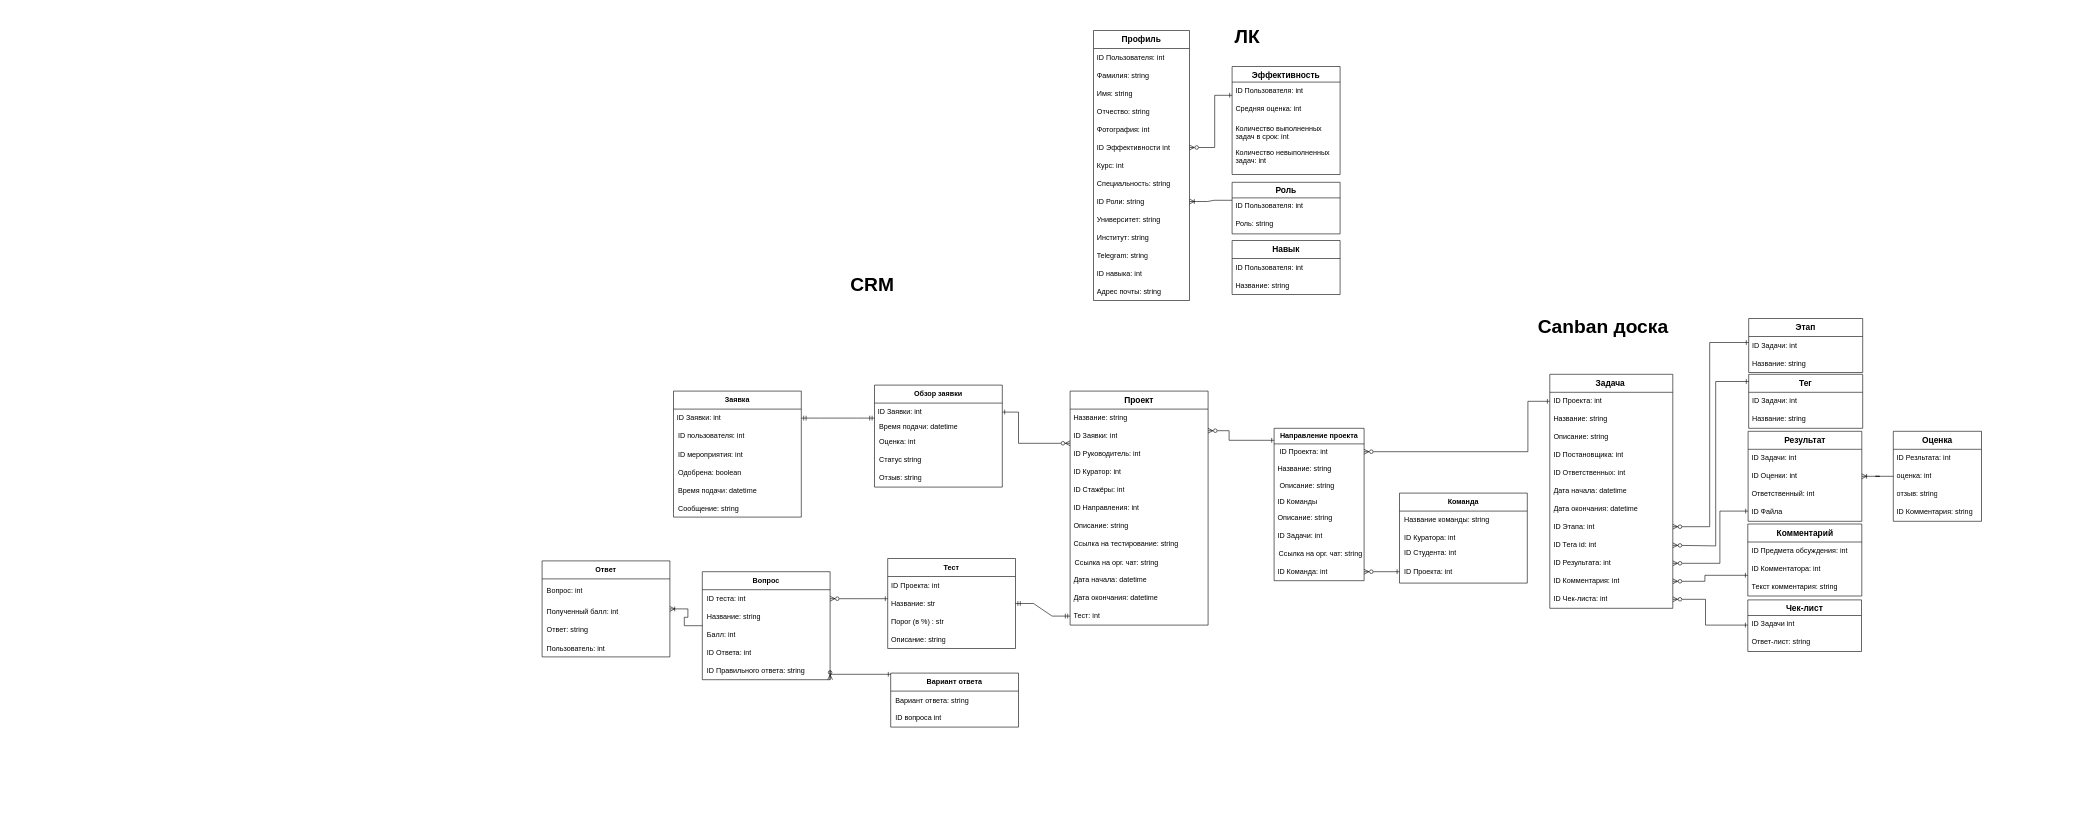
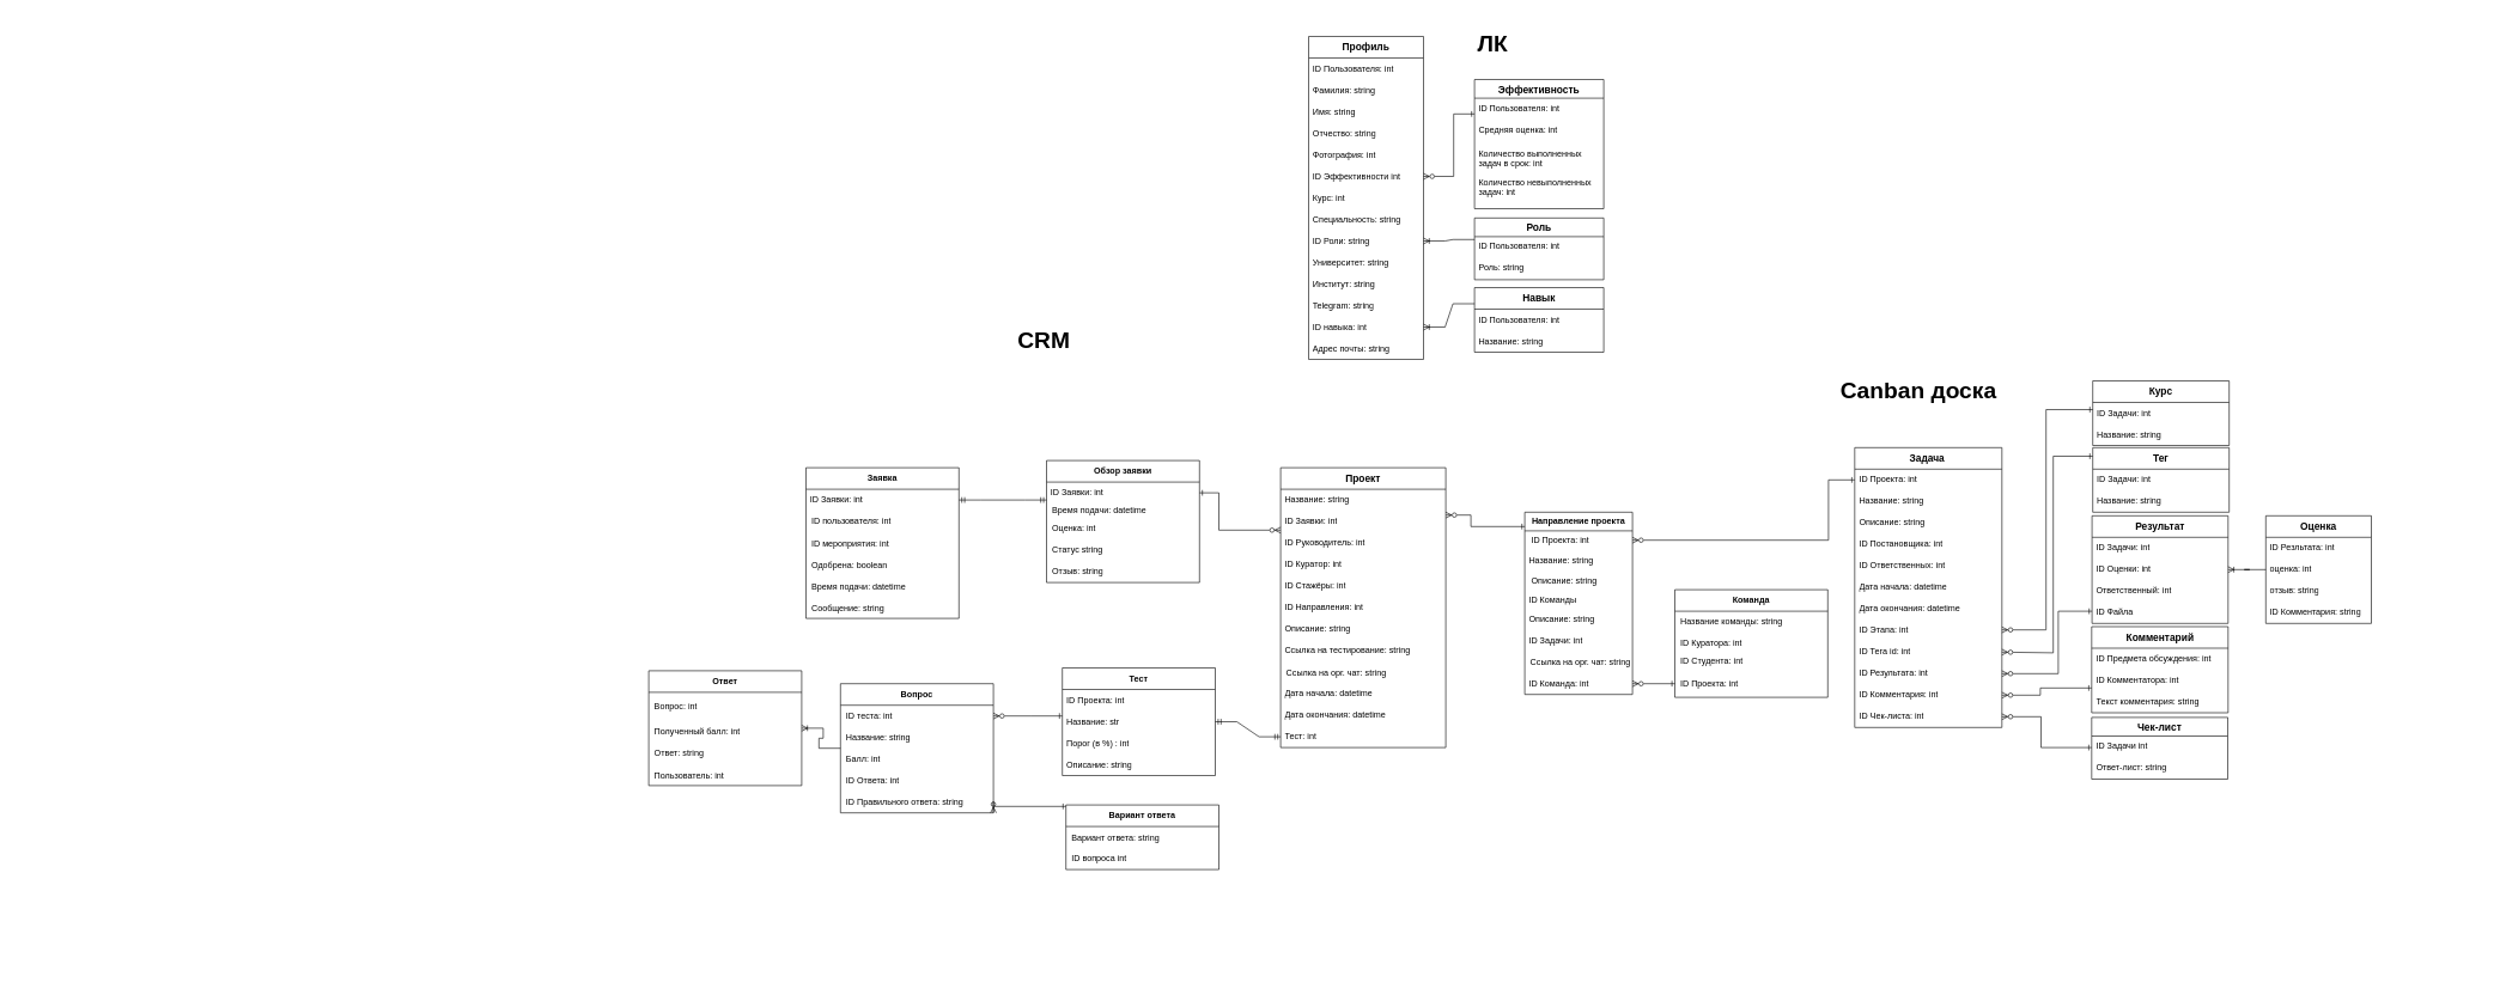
+ <mxCell id="85" value="" style="edgeStyle=entityRelationEdgeStyle;fontSize=12;html=1;endArrow=ERoneToMany;rounded=0;exitX=0;exitY=0.25;exitDx=0;exitDy=0;entryX=1;entryY=0.5;entryDx=0;entryDy=0;" edge="1" parent="1" source="81" target="53"><mxGeometry width="100" height="100" relative="1" as="geometry"><mxPoint x="1822" y="510" as="sourcePoint" /><mxPoint x="1983" y="475" as="targetPoint" /><Array as="points"><mxPoint x="1678.23" y="247" /><mxPoint x="1859" y="460" /><mxPoint x="1850.23" y="490" /><mxPoint x="1308.23" y="287" /><mxPoint x="878.23" y="447" /><mxPoint x="1218.23" y="387" /><mxPoint x="1358.23" y="287" /></Array></mxGeometry></mxCell>
- <mxCell id="55" value="&lt;b&gt;&lt;font style=&quot;font-size: 14px;&quot;&gt;Этап&lt;/font&gt;&lt;/b&gt;" style="swimlane;fontStyle=0;childLayout=stackLayout;horizontal=1;startSize=30;horizontalStack=0;resizeParent=1;resizeParentMax=0;resizeLast=0;collapsible=1;marginBottom=0;whiteSpace=wrap;html=1;" vertex="1" parent="1"><mxGeometry x="2914" y="530" width="190" height="90" as="geometry" /></mxCell>
+ <mxCell id="55" value="&lt;b&gt;&lt;font style=&quot;font-size: 14px;&quot;&gt;Курс&lt;/font&gt;&lt;/b&gt;" style="swimlane;fontStyle=0;childLayout=stackLayout;horizontal=1;startSize=30;horizontalStack=0;resizeParent=1;resizeParentMax=0;resizeLast=0;collapsible=1;marginBottom=0;whiteSpace=wrap;html=1;" vertex="1" parent="1"><mxGeometry x="2914" y="530" width="190" height="90" as="geometry" /></mxCell>
- <mxCell id="125" value="Порог (в %) : str" style="text;strokeColor=none;fillColor=none;align=left;verticalAlign=middle;spacingLeft=4;spacingRight=4;overflow=hidden;points=[[0,0.5],[1,0.5]];portConstraint=eastwest;rotatable=0;whiteSpace=wrap;html=1;" vertex="1" parent="122"><mxGeometry y="90" width="213" height="30" as="geometry" /></mxCell>
+ <mxCell id="125" value="Порог (в %) : int" style="text;strokeColor=none;fillColor=none;align=left;verticalAlign=middle;spacingLeft=4;spacingRight=4;overflow=hidden;points=[[0,0.5],[1,0.5]];portConstraint=eastwest;rotatable=0;whiteSpace=wrap;html=1;" vertex="1" parent="122"><mxGeometry y="90" width="213" height="30" as="geometry" /></mxCell>
